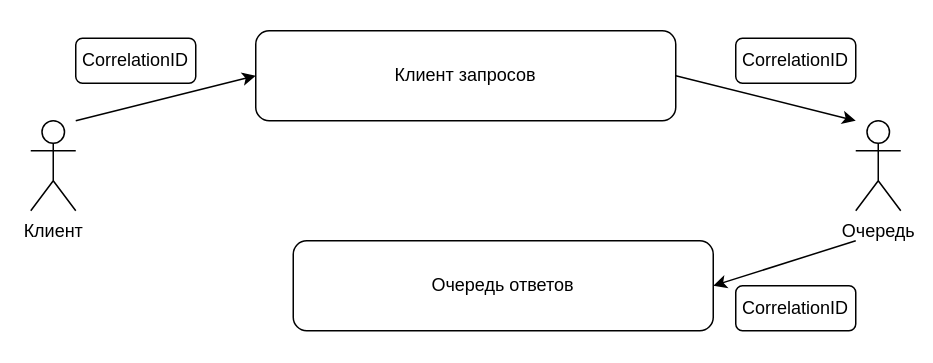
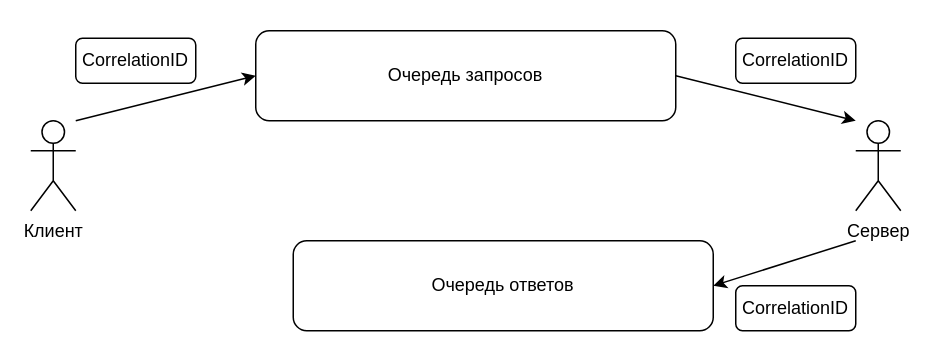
- <mxCell id="3" value="Клиент запросов" style="rounded=1;whiteSpace=wrap;html=1;" vertex="1" parent="1"><mxGeometry x="170" y="20" width="280" height="60" as="geometry" /></mxCell>
+ <mxCell id="3" value="Очередь запросов" style="rounded=1;whiteSpace=wrap;html=1;" vertex="1" parent="1"><mxGeometry x="170" y="20" width="280" height="60" as="geometry" /></mxCell>
- <mxCell id="7" value="Очередь" style="shape=umlActor;verticalLabelPosition=bottom;labelBackgroundColor=#ffffff;verticalAlign=top;html=1;outlineConnect=0;" vertex="1" parent="1"><mxGeometry x="570" y="80" width="30" height="60" as="geometry" /></mxCell>
+ <mxCell id="7" value="Сервер" style="shape=umlActor;verticalLabelPosition=bottom;labelBackgroundColor=#ffffff;verticalAlign=top;html=1;outlineConnect=0;" vertex="1" parent="1"><mxGeometry x="570" y="80" width="30" height="60" as="geometry" /></mxCell>
